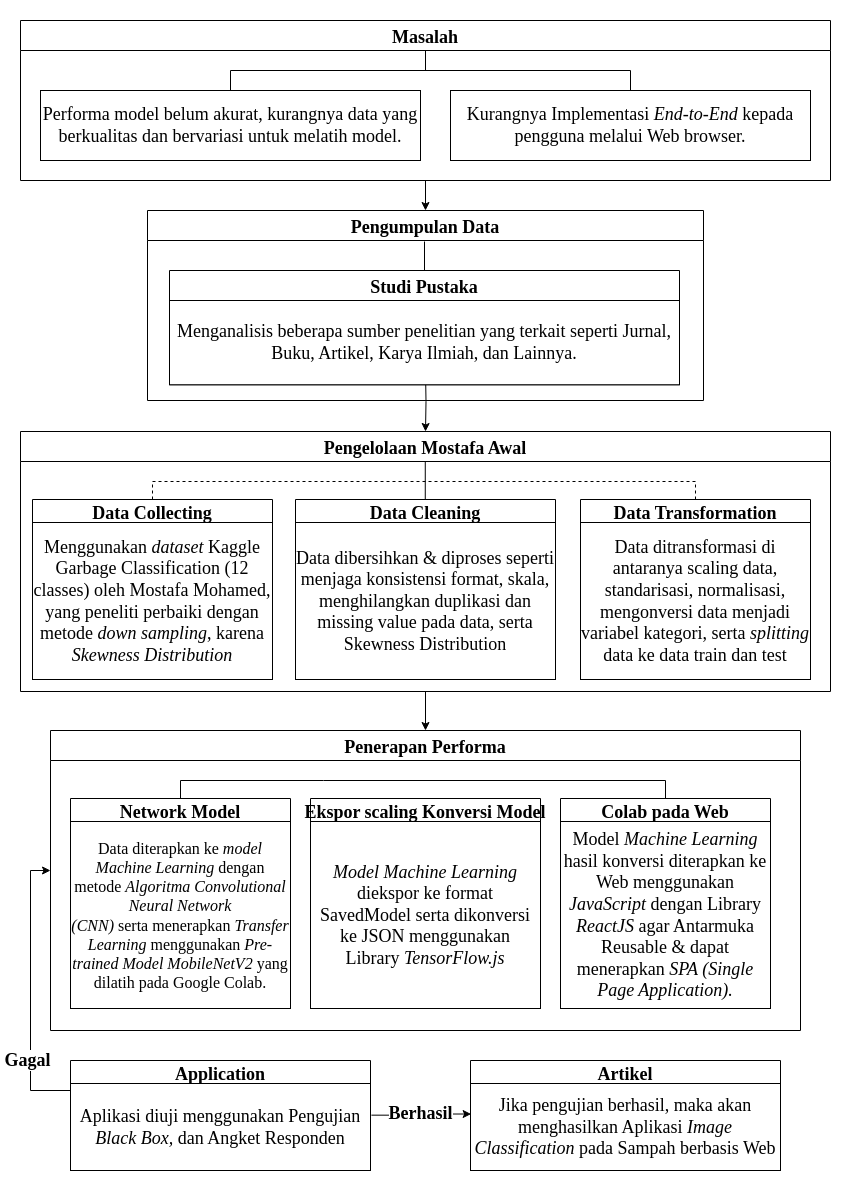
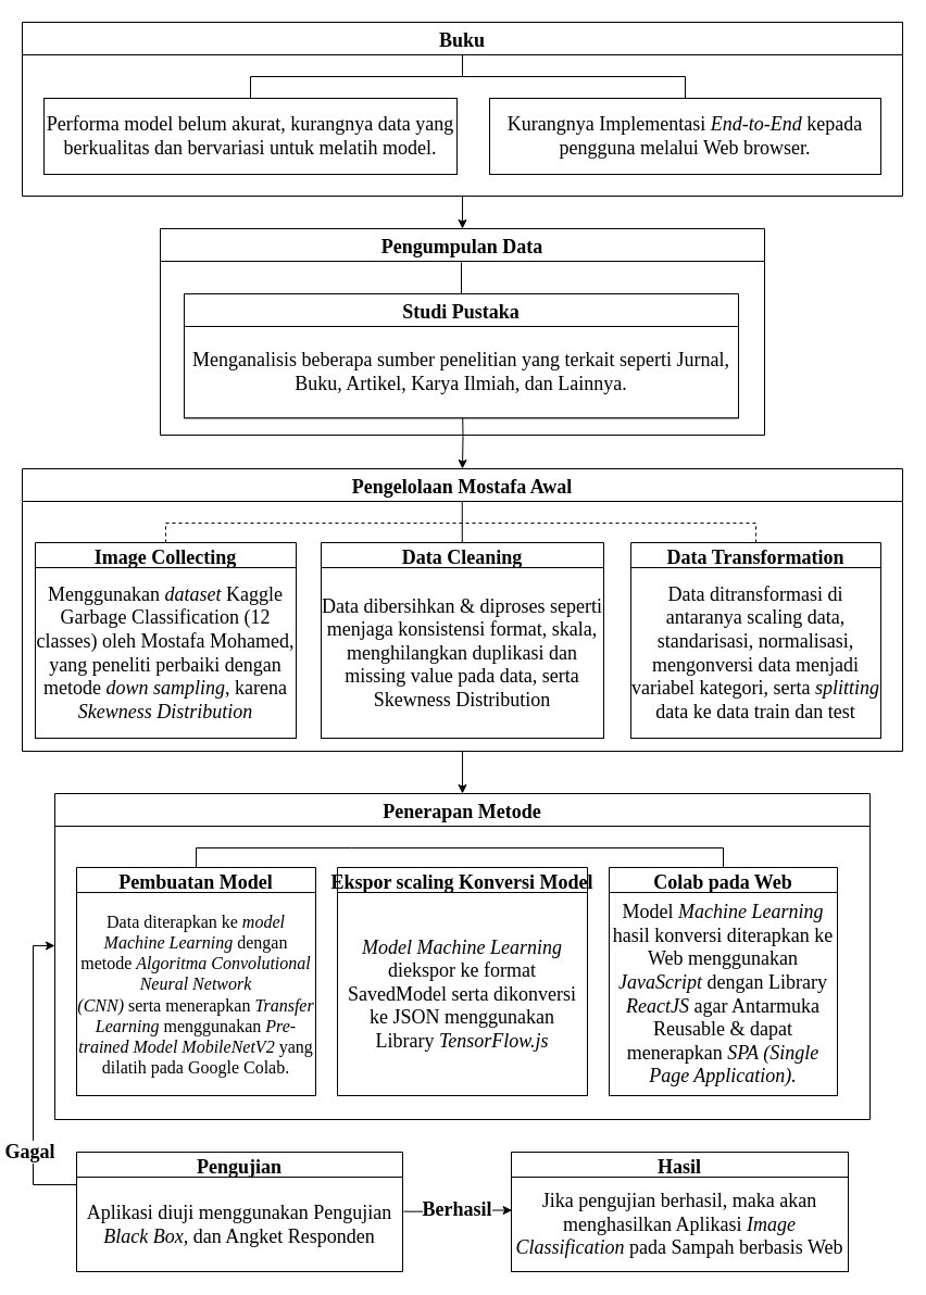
- <mxCell id="3" value="Masalah" style="swimlane;fontSize=18;startSize=30;fontFamily=Times New Roman;" parent="1" vertex="1"><mxGeometry x="20" y="20" width="810" height="160" as="geometry" /></mxCell>
+ <mxCell id="3" value="Buku" style="swimlane;fontSize=18;startSize=30;fontFamily=Times New Roman;" parent="1" vertex="1"><mxGeometry x="20" y="20" width="810" height="160" as="geometry" /></mxCell>
- <mxCell id="15" value="Data Collecting" style="swimlane;fontFamily=Times New Roman;fontSize=18;" parent="14" vertex="1"><mxGeometry x="12" y="68" width="240" height="180" as="geometry" /></mxCell>
+ <mxCell id="15" value="Image Collecting" style="swimlane;fontFamily=Times New Roman;fontSize=18;" parent="14" vertex="1"><mxGeometry x="12" y="68" width="240" height="180" as="geometry" /></mxCell>
- <mxCell id="30" value="Penerapan Performa" style="swimlane;fontFamily=Times New Roman;fontSize=18;startSize=30;" parent="1" vertex="1"><mxGeometry x="50" y="730" width="750" height="300" as="geometry" /></mxCell>
+ <mxCell id="30" value="Penerapan Metode" style="swimlane;fontFamily=Times New Roman;fontSize=18;startSize=30;" parent="1" vertex="1"><mxGeometry x="50" y="730" width="750" height="300" as="geometry" /></mxCell>
- <mxCell id="31" value="Network Model" style="swimlane;fontFamily=Times New Roman;fontSize=18;" parent="30" vertex="1"><mxGeometry x="20" y="68" width="220" height="202" as="geometry" /></mxCell>
+ <mxCell id="31" value="Pembuatan Model" style="swimlane;fontFamily=Times New Roman;fontSize=18;" parent="30" vertex="1"><mxGeometry x="20" y="68" width="220" height="202" as="geometry" /></mxCell>
- <mxCell id="26" value="Application" style="swimlane;fontFamily=Times New Roman;fontSize=18;" parent="1" vertex="1"><mxGeometry x="70" y="1060" width="300" height="110" as="geometry" /></mxCell>
+ <mxCell id="26" value="Pengujian" style="swimlane;fontFamily=Times New Roman;fontSize=18;" parent="1" vertex="1"><mxGeometry x="70" y="1060" width="300" height="110" as="geometry" /></mxCell>
- <mxCell id="28" value="Artikel" style="swimlane;fontFamily=Times New Roman;fontSize=18;startSize=23;" parent="1" vertex="1"><mxGeometry x="470" y="1060" width="310" height="110" as="geometry" /></mxCell>
+ <mxCell id="28" value="Hasil" style="swimlane;fontFamily=Times New Roman;fontSize=18;startSize=23;" parent="1" vertex="1"><mxGeometry x="470" y="1060" width="310" height="110" as="geometry" /></mxCell>
